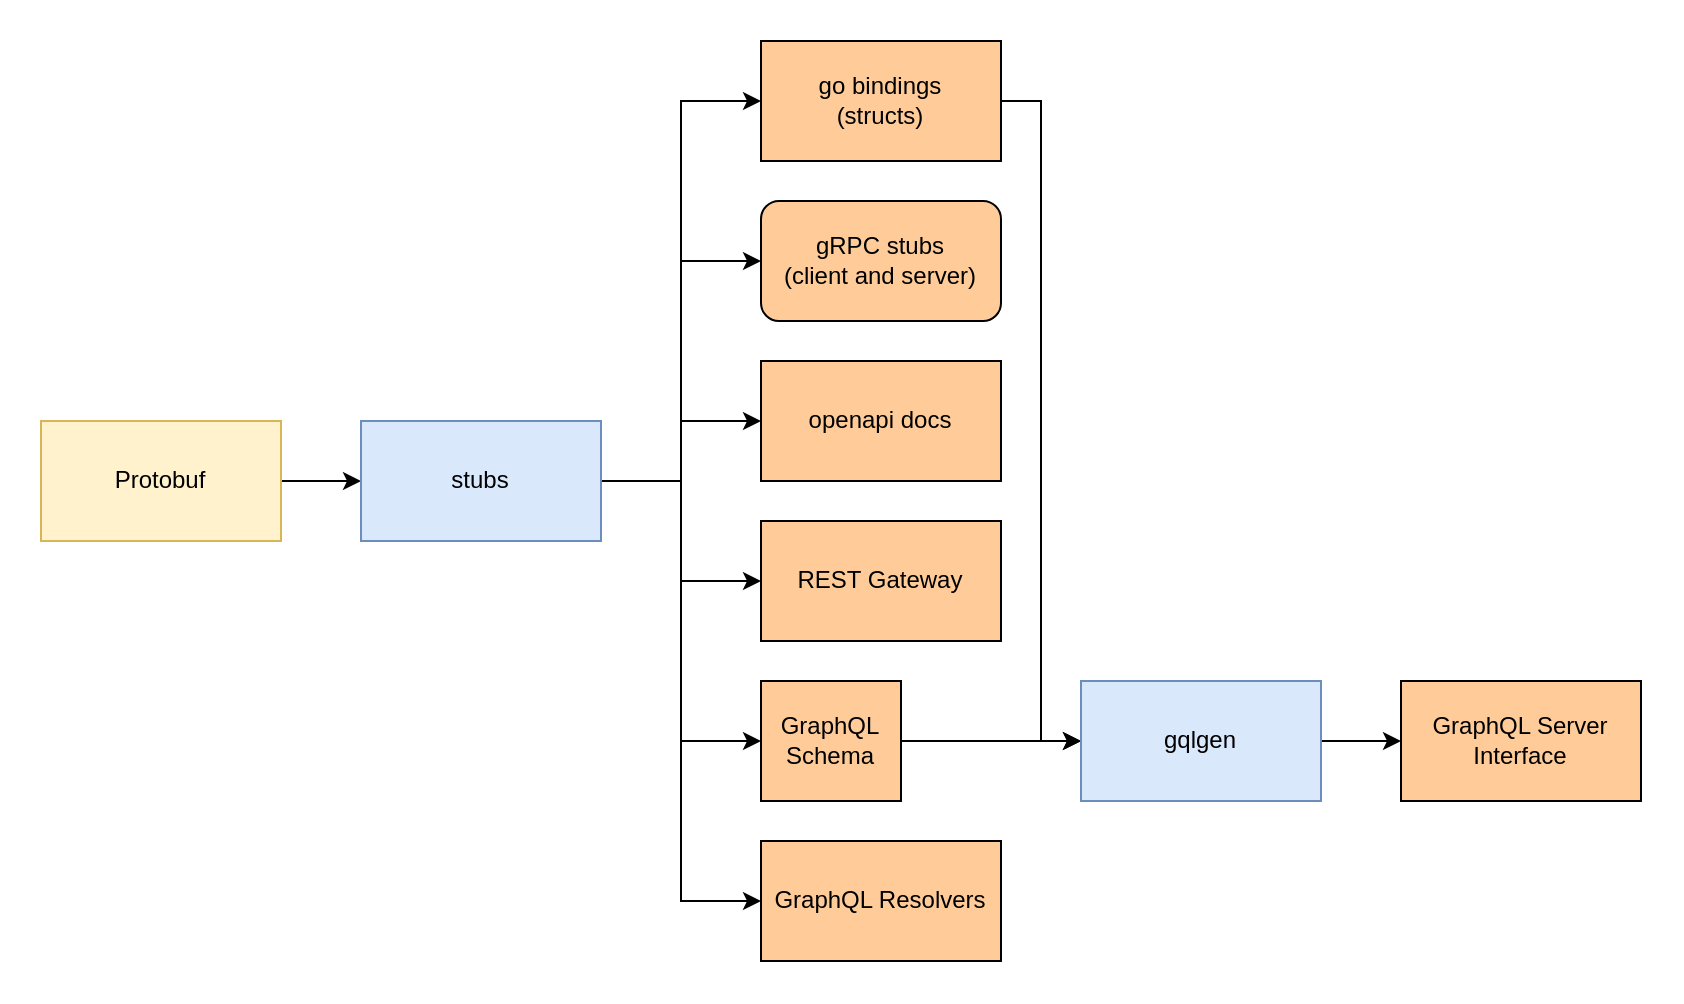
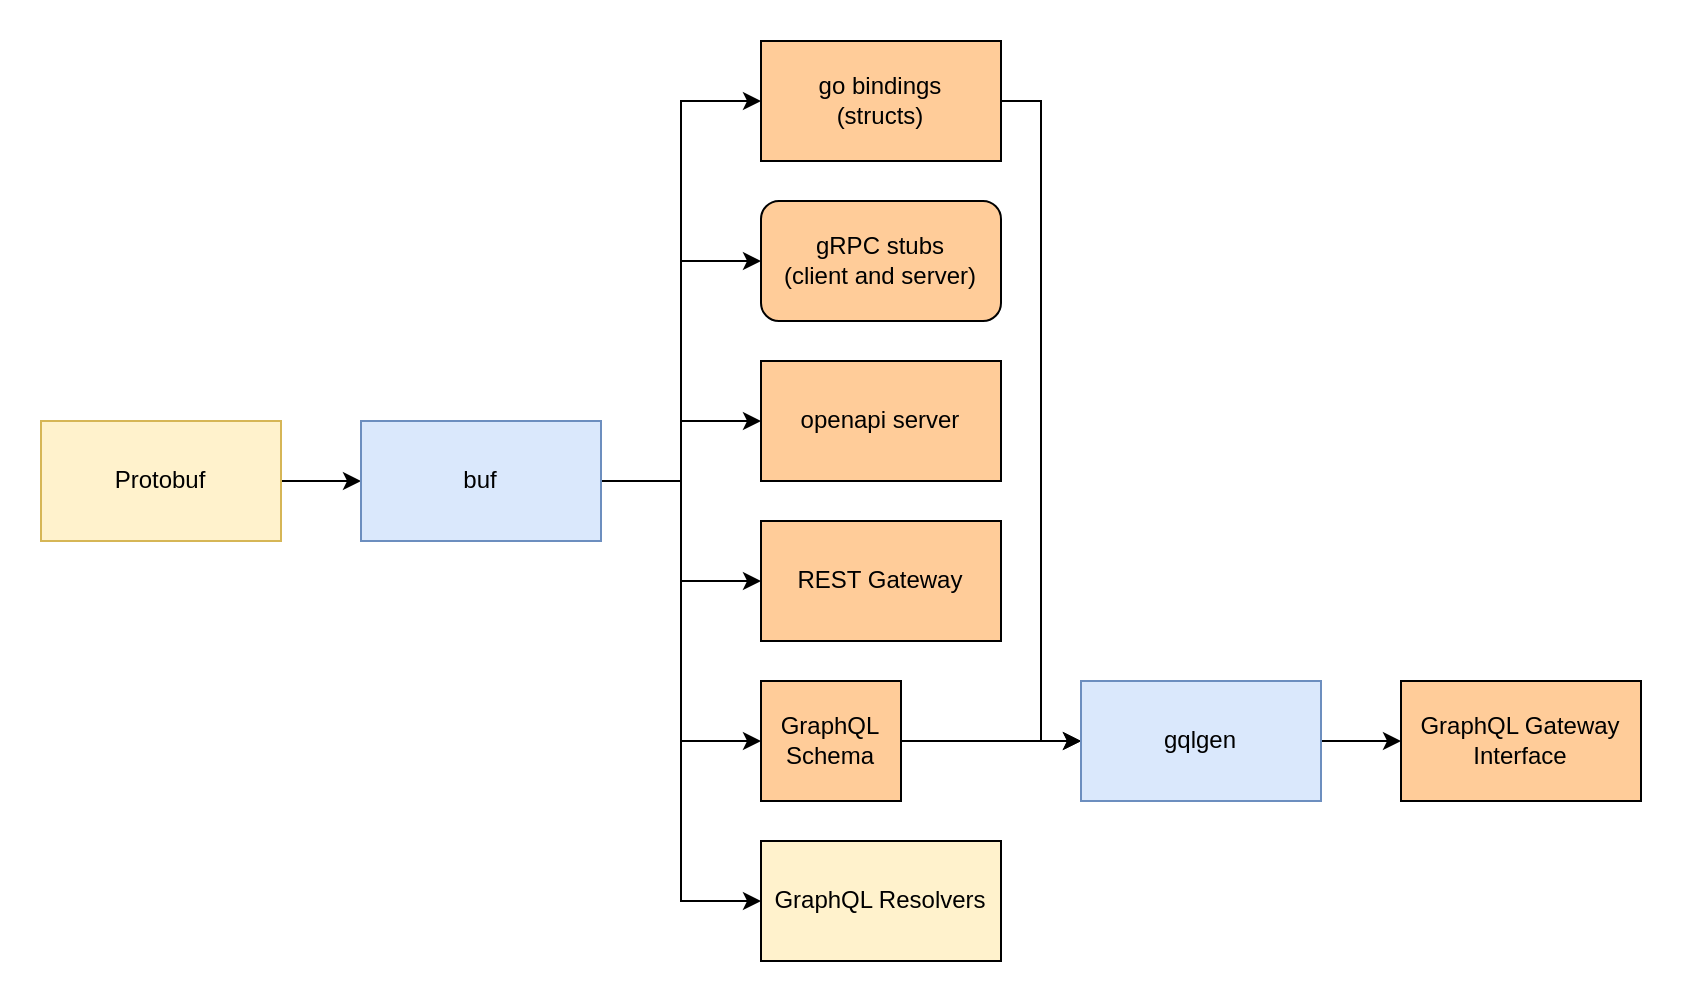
- <mxCell id="14" value="openapi docs" style="rounded=0;whiteSpace=wrap;html=1;fillColor=#FFCC99;" vertex="1" parent="1"><mxGeometry x="380" y="180" width="120" height="60" as="geometry" /></mxCell>
+ <mxCell id="14" value="openapi server" style="rounded=0;whiteSpace=wrap;html=1;fillColor=#FFCC99;" vertex="1" parent="1"><mxGeometry x="380" y="180" width="120" height="60" as="geometry" /></mxCell>
- <mxCell id="10" value="stubs" style="rounded=0;whiteSpace=wrap;html=1;fillColor=#dae8fc;strokeColor=#6c8ebf;" vertex="1" parent="1"><mxGeometry x="180" y="210" width="120" height="60" as="geometry" /></mxCell>
+ <mxCell id="10" value="buf" style="rounded=0;whiteSpace=wrap;html=1;fillColor=#dae8fc;strokeColor=#6c8ebf;" vertex="1" parent="1"><mxGeometry x="180" y="210" width="120" height="60" as="geometry" /></mxCell>
- <mxCell id="21" value="GraphQL Server Interface" style="rounded=0;whiteSpace=wrap;html=1;fillColor=#FFCC99;" vertex="1" parent="1"><mxGeometry x="700" y="340" width="120" height="60" as="geometry" /></mxCell>
+ <mxCell id="21" value="GraphQL Gateway Interface" style="rounded=0;whiteSpace=wrap;html=1;fillColor=#FFCC99;" vertex="1" parent="1"><mxGeometry x="700" y="340" width="120" height="60" as="geometry" /></mxCell>
- <mxCell id="18" value="GraphQL Resolvers" style="rounded=0;whiteSpace=wrap;html=1;fillColor=#FFCC99;" vertex="1" parent="1"><mxGeometry x="380" y="420" width="120" height="60" as="geometry" /></mxCell>
+ <mxCell id="18" value="GraphQL Resolvers" style="rounded=0;whiteSpace=wrap;html=1;fillColor=#fff2cc;" vertex="1" parent="1"><mxGeometry x="380" y="420" width="120" height="60" as="geometry" /></mxCell>
